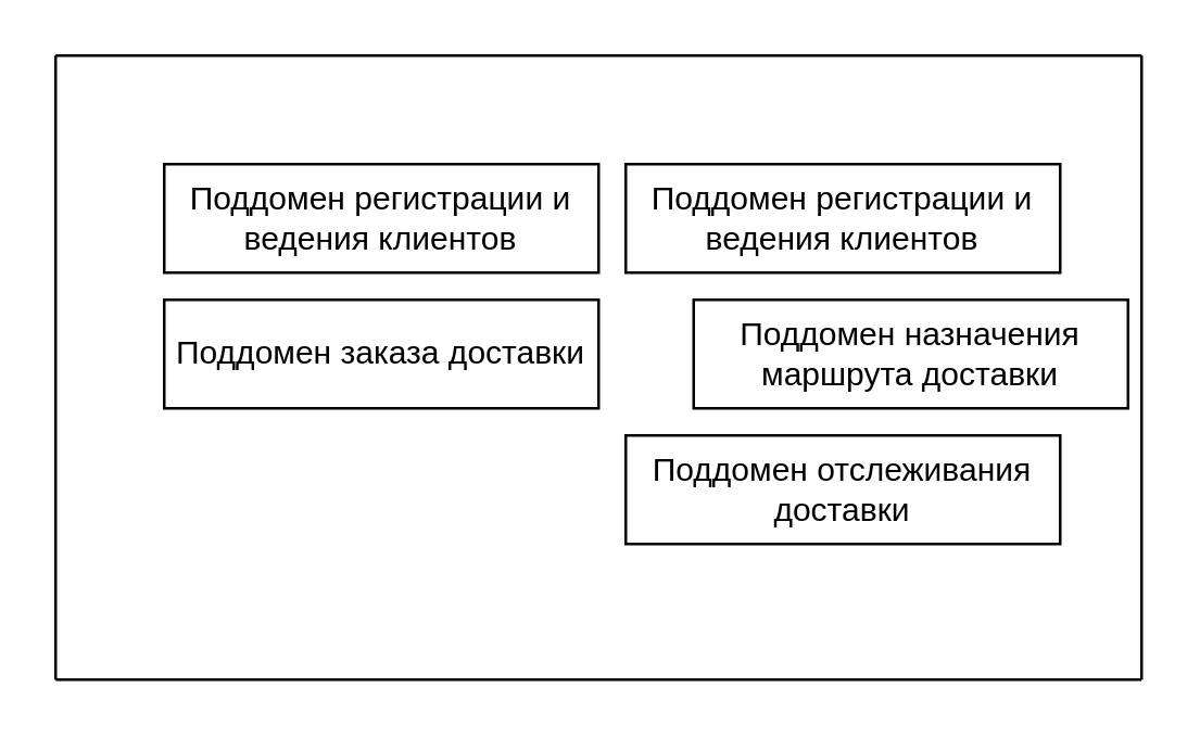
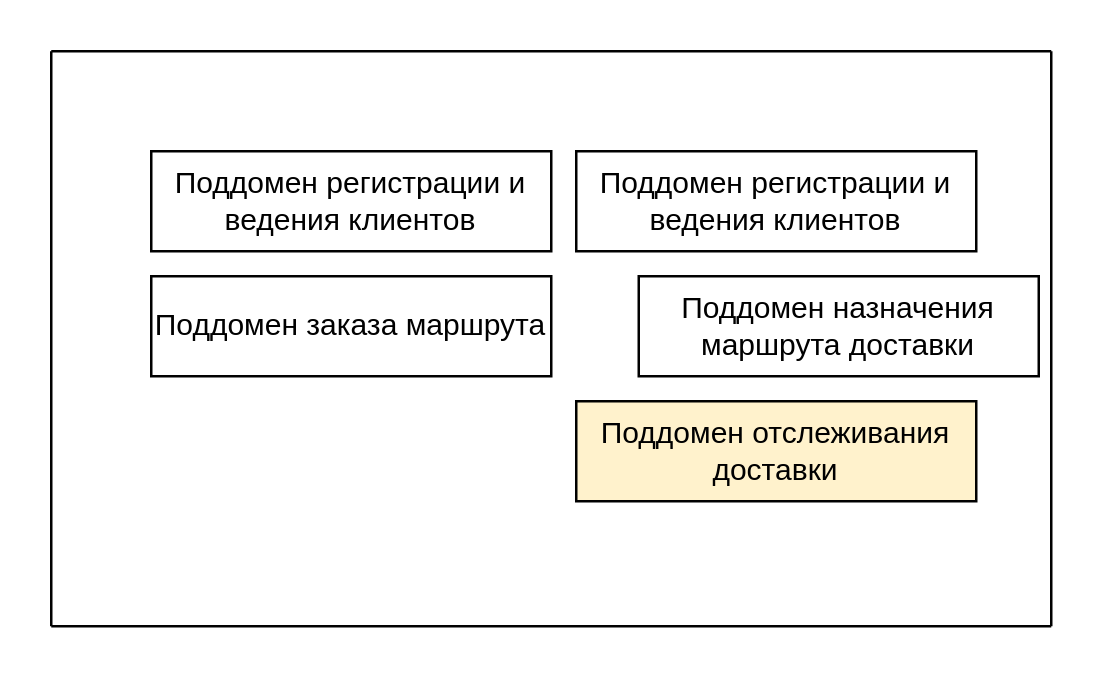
- <mxCell id="2" value="Поддомен заказа доставки" style="rounded=0;whiteSpace=wrap;html=1;" vertex="1" parent="1"><mxGeometry x="60" y="110" width="160" height="40" as="geometry" /></mxCell>
+ <mxCell id="2" value="Поддомен заказа маршрута" style="rounded=0;whiteSpace=wrap;html=1;" vertex="1" parent="1"><mxGeometry x="60" y="110" width="160" height="40" as="geometry" /></mxCell>
- <mxCell id="4" value="Поддомен отслеживания доставки" style="rounded=0;whiteSpace=wrap;html=1;" vertex="1" parent="1"><mxGeometry x="230" y="160" width="160" height="40" as="geometry" /></mxCell>
+ <mxCell id="4" value="Поддомен отслеживания доставки" style="rounded=0;whiteSpace=wrap;html=1;fillColor=#fff2cc;" vertex="1" parent="1"><mxGeometry x="230" y="160" width="160" height="40" as="geometry" /></mxCell>
